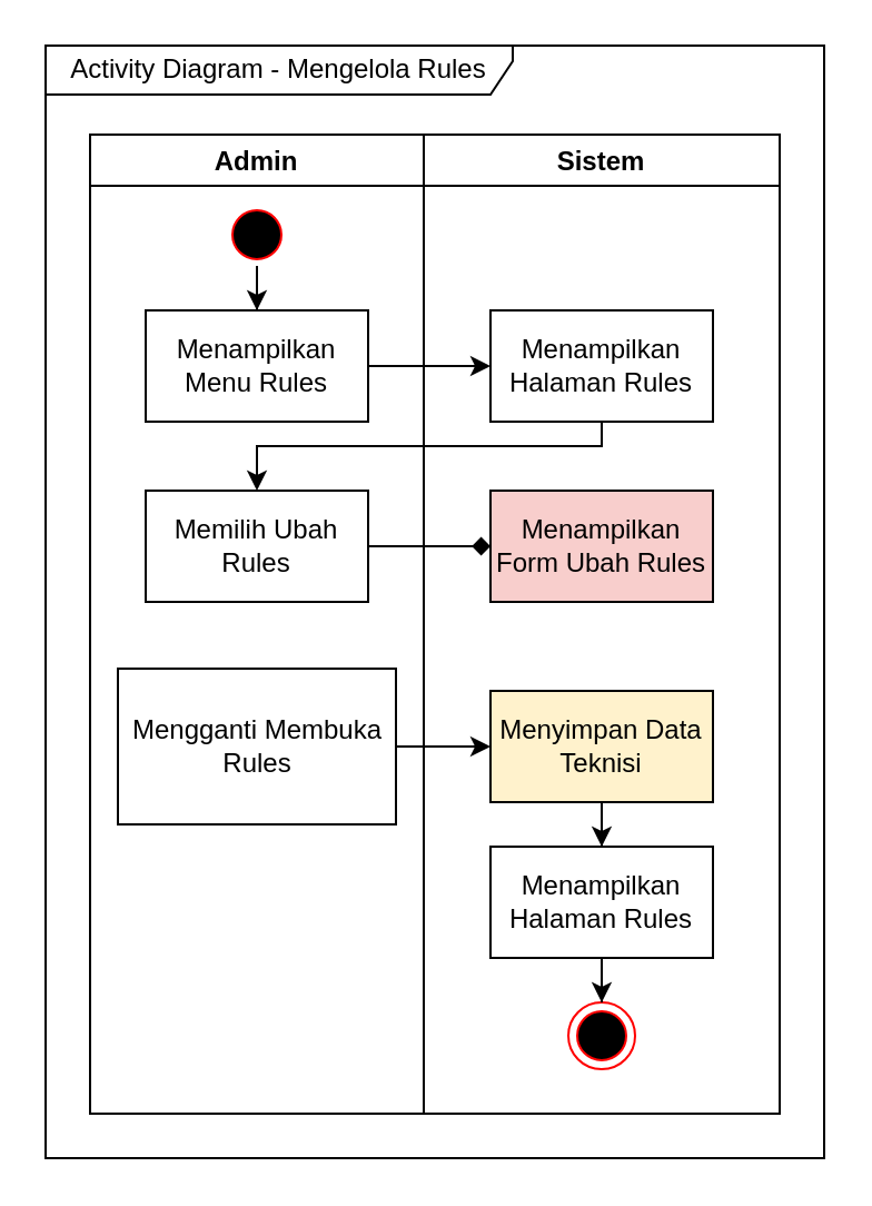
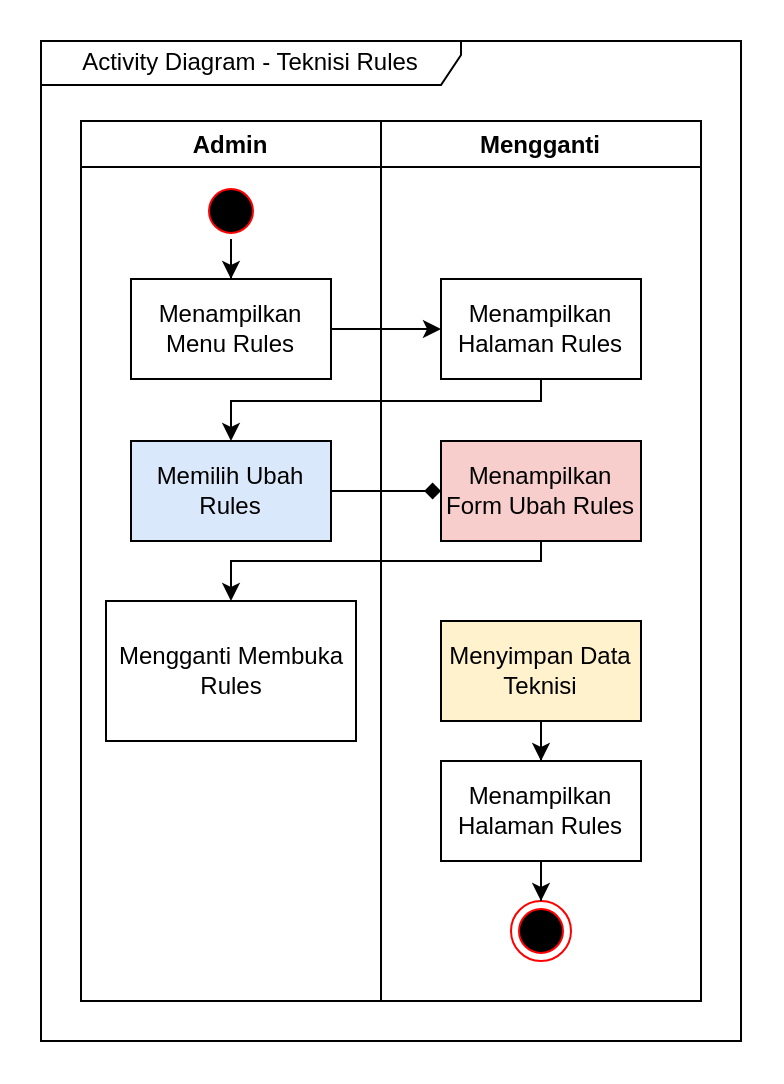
- <mxCell id="3" value="Activity Diagram - Mengelola Rules" style="shape=umlFrame;whiteSpace=wrap;html=1;pointerEvents=0;width=210;height=22;" parent="1" vertex="1"><mxGeometry x="20" y="20" width="350" height="500" as="geometry" /></mxCell>
+ <mxCell id="3" value="Activity Diagram - Teknisi Rules" style="shape=umlFrame;whiteSpace=wrap;html=1;pointerEvents=0;width=210;height=22;" parent="1" vertex="1"><mxGeometry x="20" y="20" width="350" height="500" as="geometry" /></mxCell>
- <mxCell id="8" value="Sistem" style="swimlane;" parent="1" vertex="1"><mxGeometry x="190" y="60" width="160" height="440" as="geometry" /></mxCell>
+ <mxCell id="8" value="Mengganti" style="swimlane;" parent="1" vertex="1"><mxGeometry x="190" y="60" width="160" height="440" as="geometry" /></mxCell>
- <mxCell id="17" value="Memilih Ubah Rules" style="html=1;dashed=0;whiteSpace=wrap;" parent="1" vertex="1"><mxGeometry x="65" y="220" width="100" height="50" as="geometry" /></mxCell>
+ <mxCell id="17" value="Memilih Ubah Rules" style="html=1;dashed=0;whiteSpace=wrap;fillColor=#dae8fc;" parent="1" vertex="1"><mxGeometry x="65" y="220" width="100" height="50" as="geometry" /></mxCell>
+ <mxCell id="21" style="edgeStyle=orthogonalEdgeStyle;rounded=0;orthogonalLoop=1;jettySize=auto;html=1;entryX=0.5;entryY=0;entryDx=0;entryDy=0;exitX=0.5;exitY=1;exitDx=0;exitDy=0;" parent="1" source="10" target="20" edge="1"><mxGeometry relative="1" as="geometry"><Array as="points"><mxPoint x="270" y="280" /><mxPoint x="115" y="280" /></Array></mxGeometry></mxCell>
- <mxCell id="19" style="edgeStyle=orthogonalEdgeStyle;rounded=0;orthogonalLoop=1;jettySize=auto;html=1;entryX=0;entryY=0.5;entryDx=0;entryDy=0;" parent="1" source="20" target="12" edge="1"><mxGeometry relative="1" as="geometry" /></mxCell>
